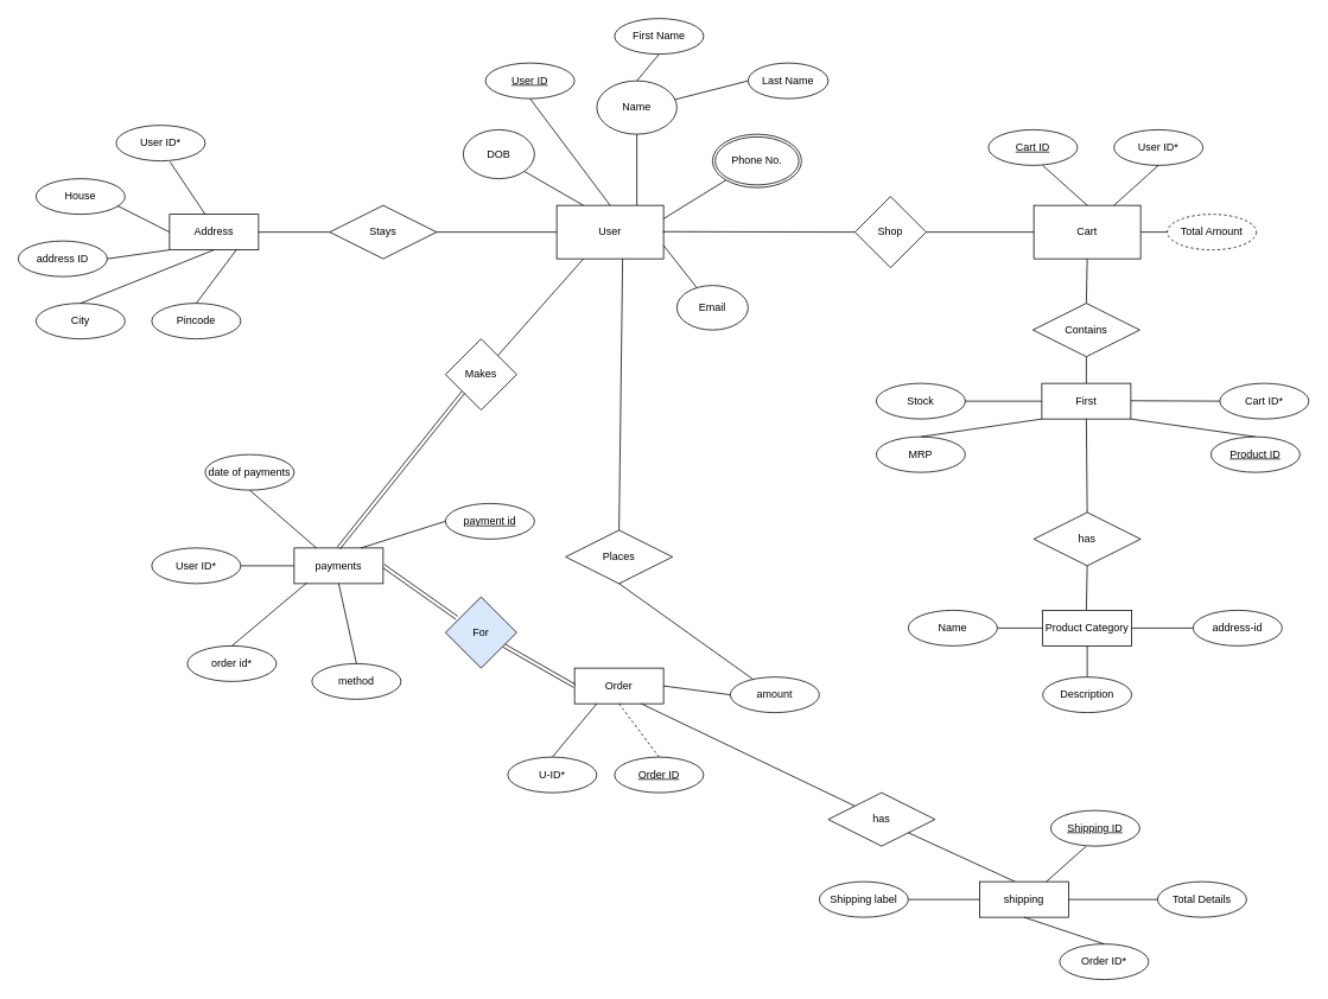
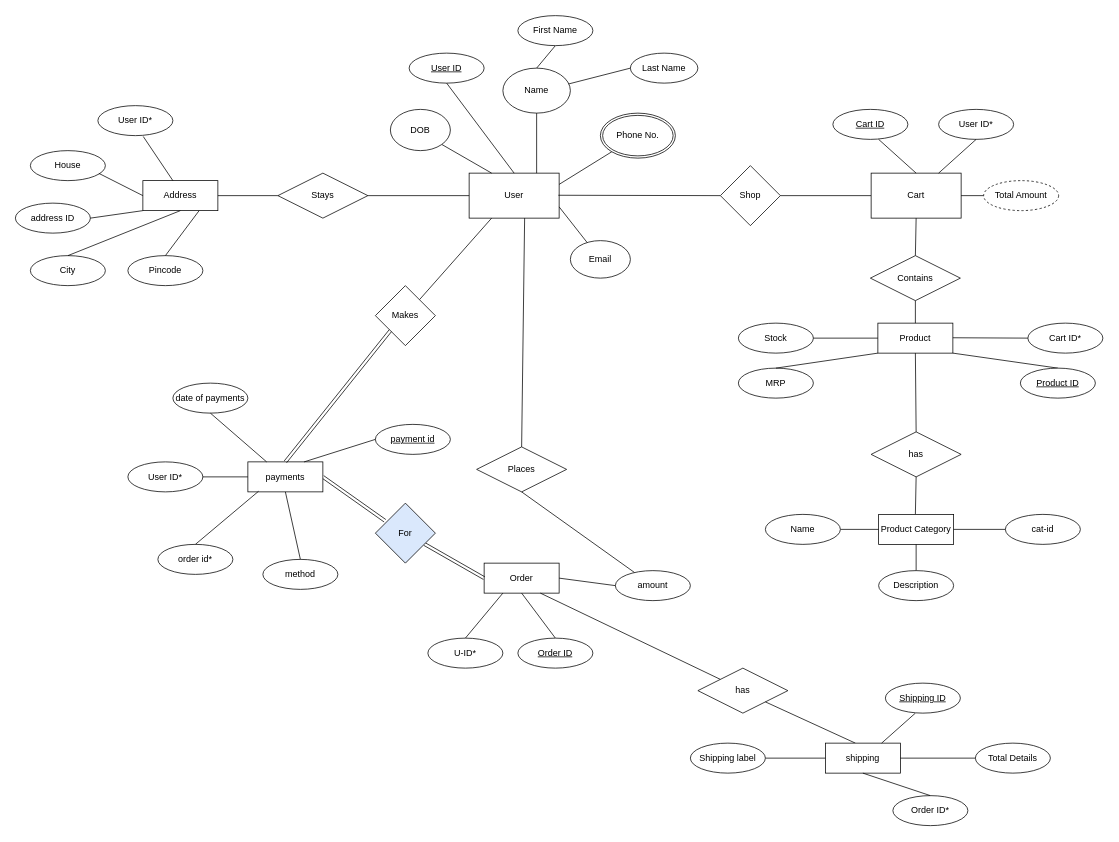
- <mxCell id="20" value="First" style="whiteSpace=wrap;html=1;align=center;" parent="1" vertex="1"><mxGeometry x="1170" y="430" width="100" height="40" as="geometry" /></mxCell>
+ <mxCell id="20" value="Product" style="whiteSpace=wrap;html=1;align=center;" parent="1" vertex="1"><mxGeometry x="1170" y="430" width="100" height="40" as="geometry" /></mxCell>
- <mxCell id="98" value="address-id" style="ellipse;whiteSpace=wrap;html=1;align=center;" vertex="1" parent="1"><mxGeometry x="1340" y="685" width="100" height="40" as="geometry" /></mxCell>
+ <mxCell id="98" value="cat-id" style="ellipse;whiteSpace=wrap;html=1;align=center;" vertex="1" parent="1"><mxGeometry x="1340" y="685" width="100" height="40" as="geometry" /></mxCell>
- <mxCell id="48" value="" style="endArrow=none;html=1;rounded=0;exitX=0.5;exitY=1;exitDx=0;exitDy=0;entryX=0.5;entryY=0;entryDx=0;entryDy=0;dashed=1;" parent="1" source="44" target="49" edge="1"><mxGeometry relative="1" as="geometry"><mxPoint x="771" y="860" as="sourcePoint" /><mxPoint x="820" y="840" as="targetPoint" /></mxGeometry></mxCell>
+ <mxCell id="48" value="" style="endArrow=none;html=1;rounded=0;exitX=0.5;exitY=1;exitDx=0;exitDy=0;entryX=0.5;entryY=0;entryDx=0;entryDy=0;" parent="1" source="44" target="49" edge="1"><mxGeometry relative="1" as="geometry"><mxPoint x="771" y="860" as="sourcePoint" /><mxPoint x="820" y="840" as="targetPoint" /></mxGeometry></mxCell>
